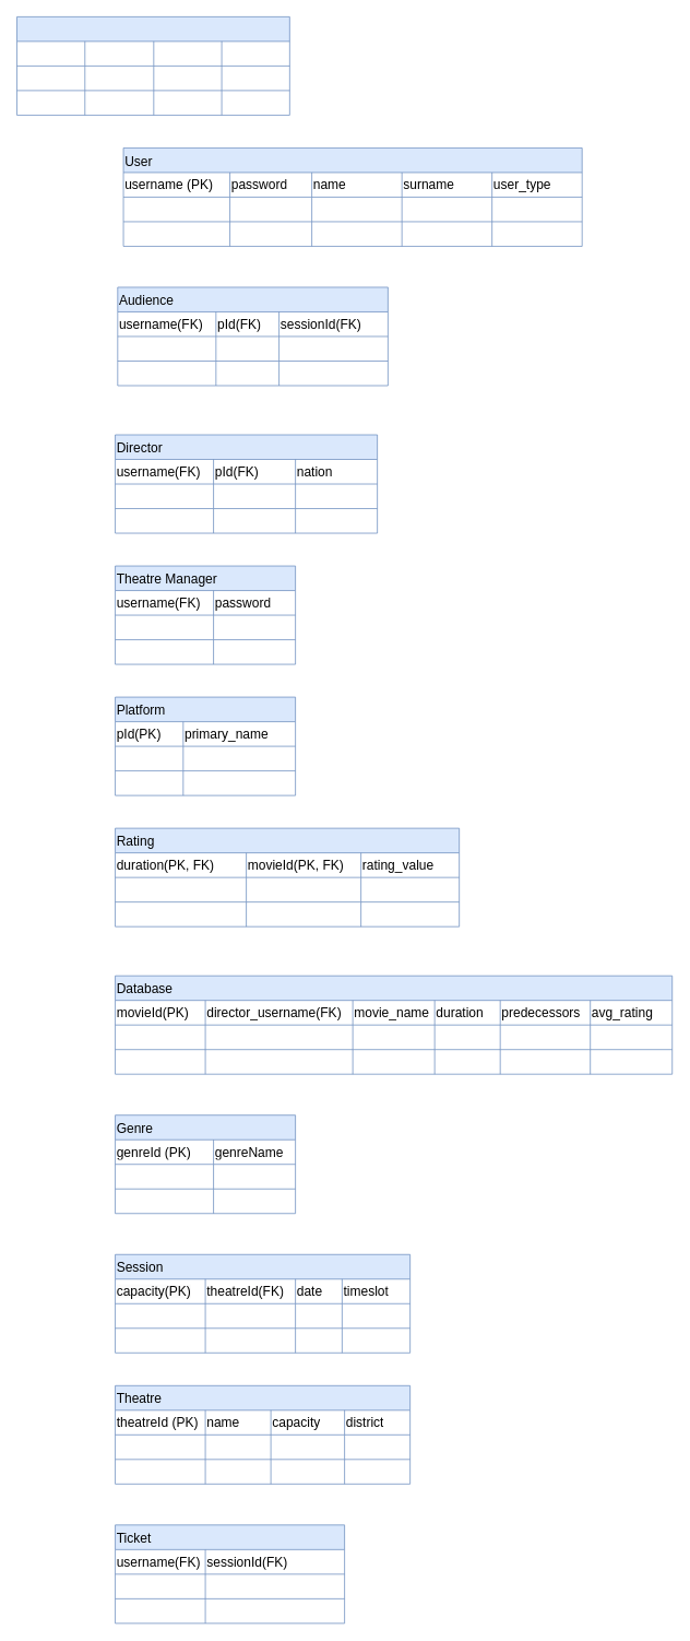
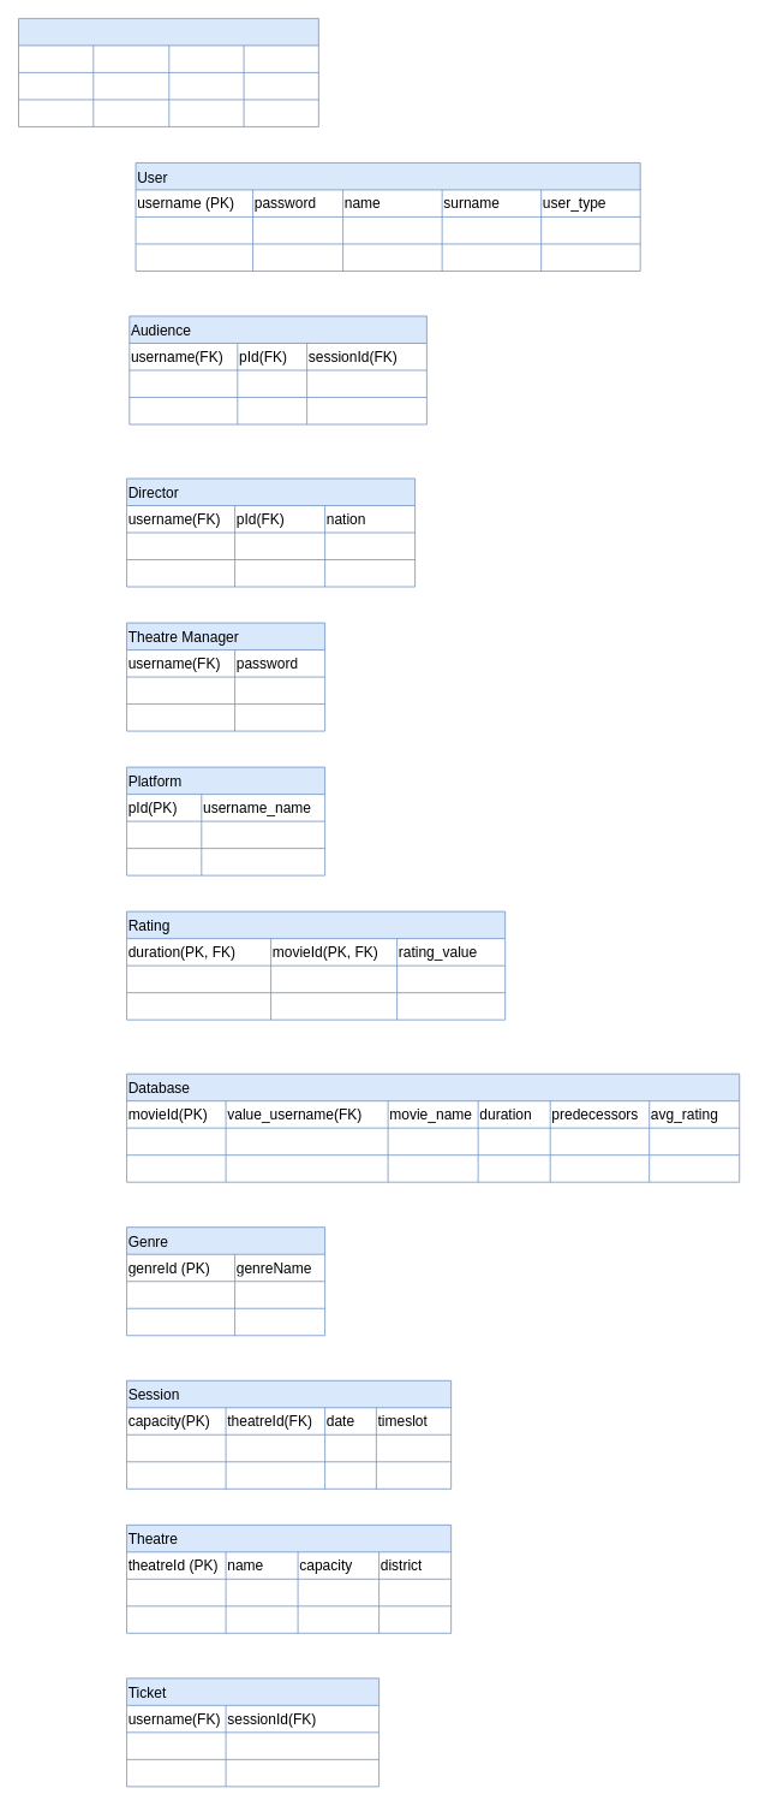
- <mxCell id="40" value="primary_name" style="shape=partialRectangle;html=1;whiteSpace=wrap;connectable=0;strokeColor=inherit;overflow=hidden;fillColor=none;top=0;left=0;bottom=0;right=0;pointerEvents=1;fontSize=16;align=left;" vertex="1" parent="38"><mxGeometry x="83" width="137" height="30" as="geometry"><mxRectangle width="137" height="30" as="alternateBounds" /></mxGeometry></mxCell>
+ <mxCell id="40" value="username_name" style="shape=partialRectangle;html=1;whiteSpace=wrap;connectable=0;strokeColor=inherit;overflow=hidden;fillColor=none;top=0;left=0;bottom=0;right=0;pointerEvents=1;fontSize=16;align=left;" vertex="1" parent="38"><mxGeometry x="83" width="137" height="30" as="geometry"><mxRectangle width="137" height="30" as="alternateBounds" /></mxGeometry></mxCell>
- <mxCell id="63" value="director_username(FK)" style="shape=partialRectangle;html=1;whiteSpace=wrap;connectable=0;strokeColor=inherit;overflow=hidden;fillColor=none;top=0;left=0;bottom=0;right=0;pointerEvents=1;fontSize=16;align=left;" vertex="1" parent="61"><mxGeometry x="110" width="180" height="30" as="geometry"><mxRectangle width="180" height="30" as="alternateBounds" /></mxGeometry></mxCell>
+ <mxCell id="63" value="value_username(FK)" style="shape=partialRectangle;html=1;whiteSpace=wrap;connectable=0;strokeColor=inherit;overflow=hidden;fillColor=none;top=0;left=0;bottom=0;right=0;pointerEvents=1;fontSize=16;align=left;" vertex="1" parent="61"><mxGeometry x="110" width="180" height="30" as="geometry"><mxRectangle width="180" height="30" as="alternateBounds" /></mxGeometry></mxCell>
